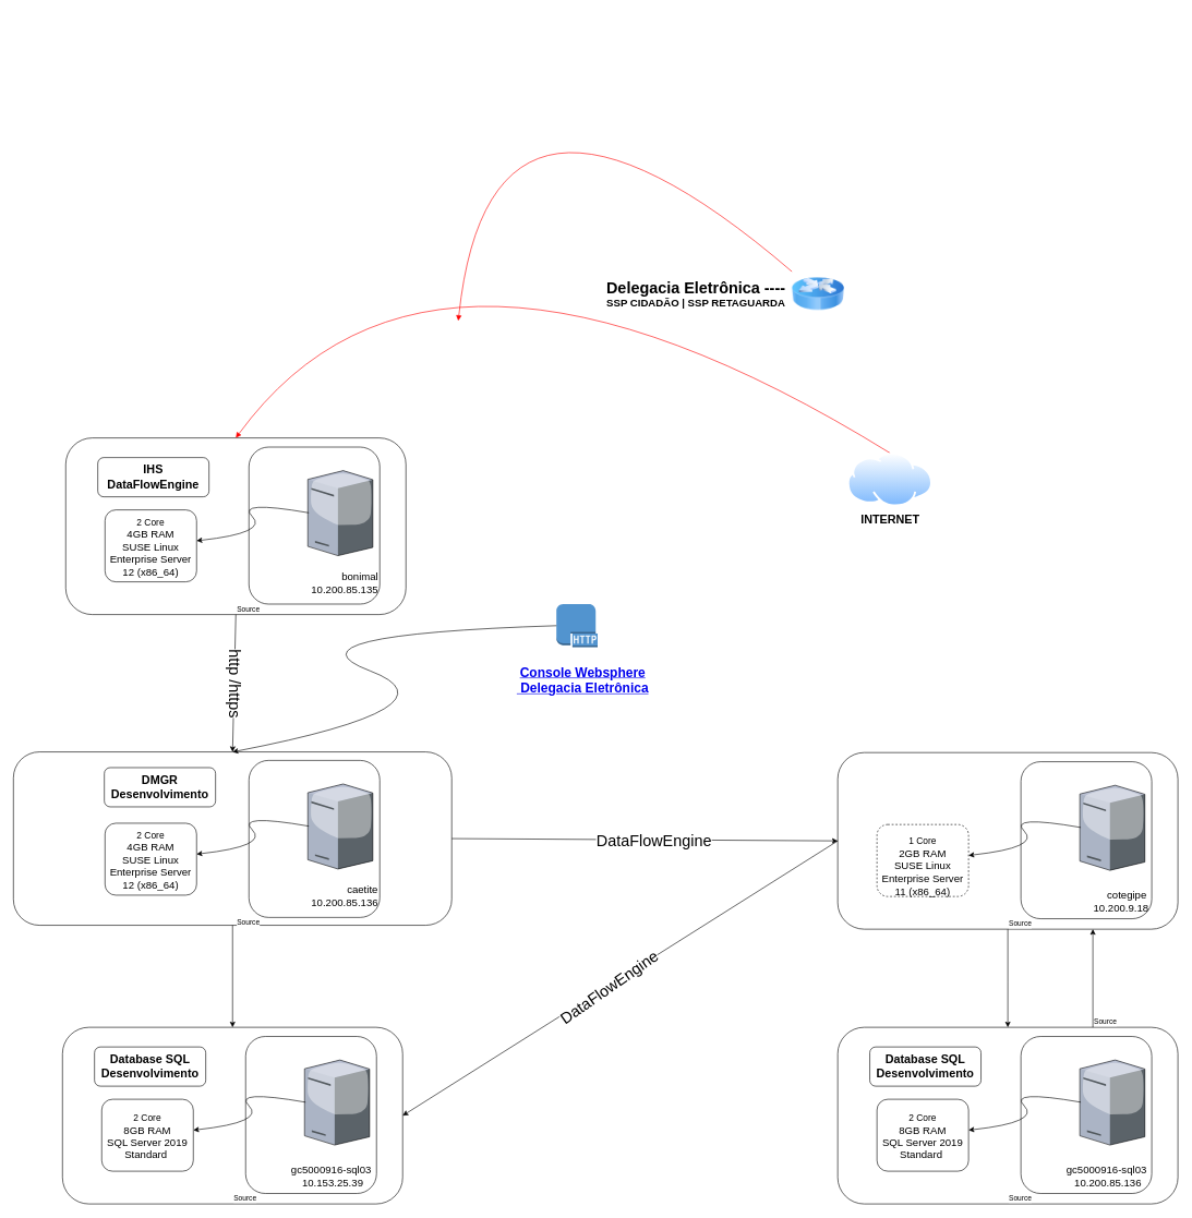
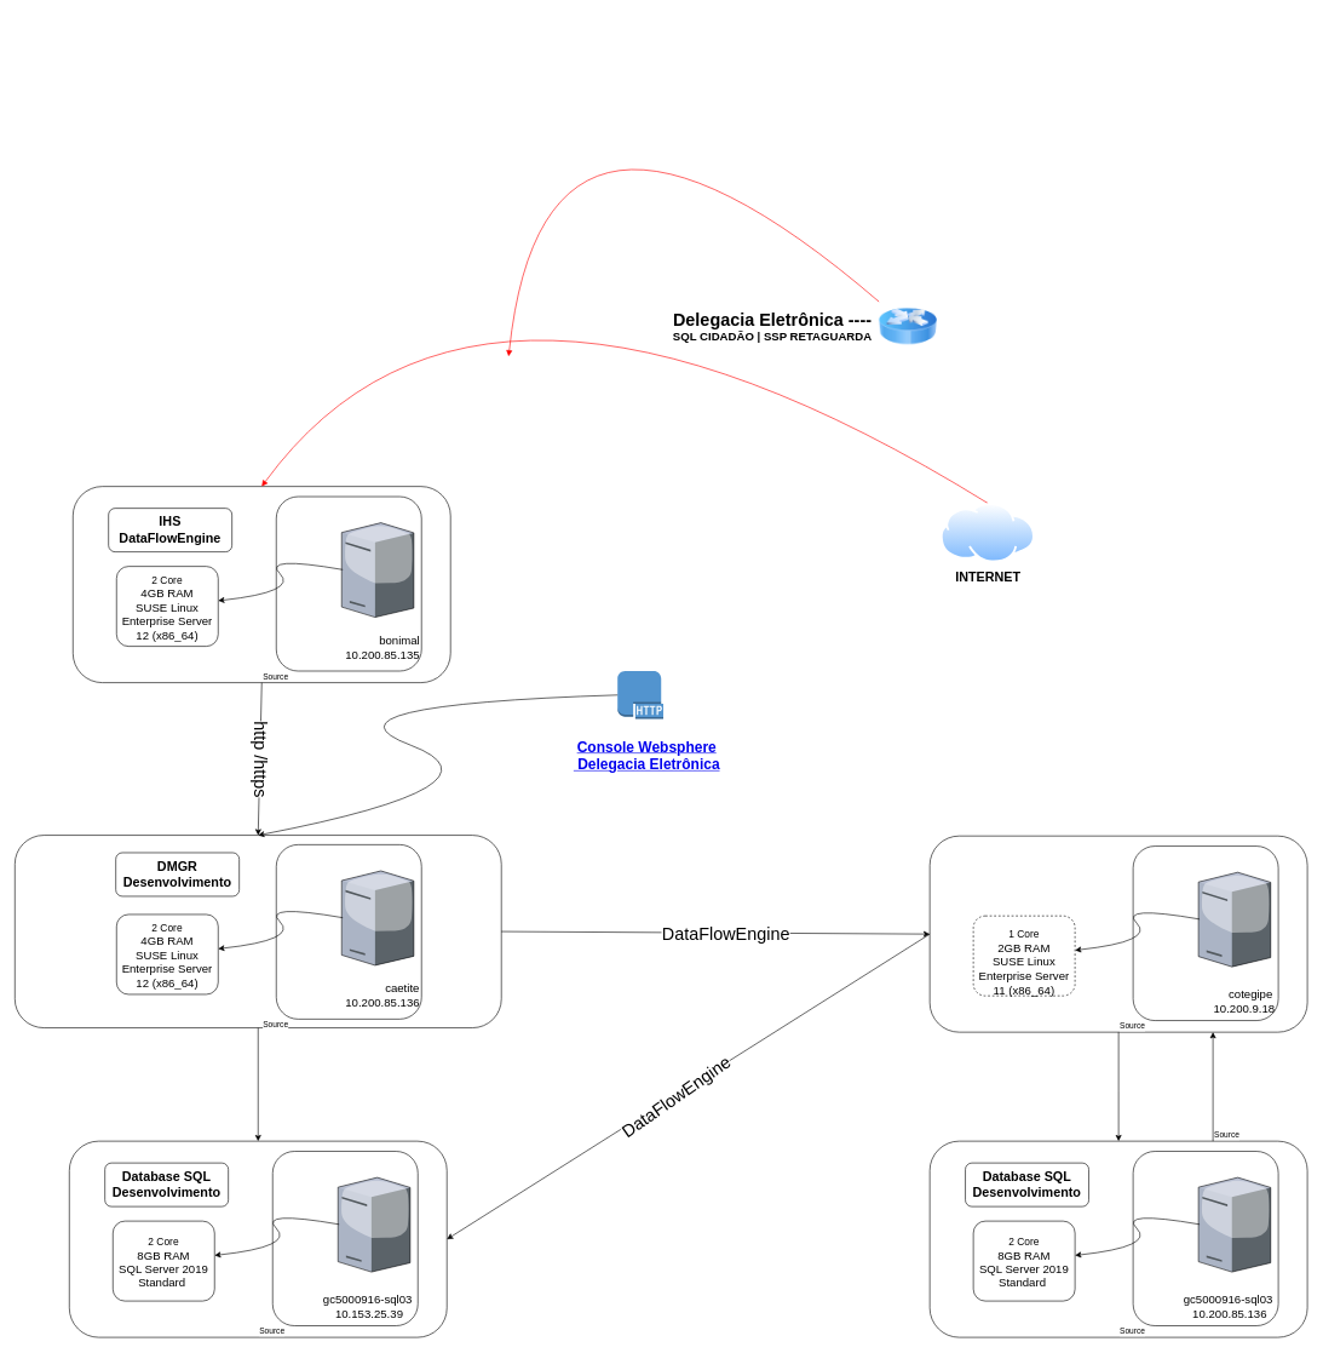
- <mxCell id="11" value="&lt;font style=&quot;font-size: 24px;&quot;&gt;&lt;b&gt;Delegacia Eletrônica ----&lt;/b&gt;&lt;/font&gt;&lt;div&gt;&lt;font size=&quot;3&quot;&gt;&lt;b&gt;SSP CIDADÃO | SSP RETAGUARDA&lt;/b&gt;&lt;/font&gt;&lt;/div&gt;" style="text;html=1;align=center;verticalAlign=middle;resizable=0;points=[];autosize=1;strokeColor=none;fillColor=none;" parent="1" vertex="1"><mxGeometry x="913" y="419" width="300" height="60" as="geometry" /></mxCell>
+ <mxCell id="11" value="&lt;font style=&quot;font-size: 24px;&quot;&gt;&lt;b&gt;Delegacia Eletrônica ----&lt;/b&gt;&lt;/font&gt;&lt;div&gt;&lt;font size=&quot;3&quot;&gt;&lt;b&gt;SQL CIDADÃO | SSP RETAGUARDA&lt;/b&gt;&lt;/font&gt;&lt;/div&gt;" style="text;html=1;align=center;verticalAlign=middle;resizable=0;points=[];autosize=1;strokeColor=none;fillColor=none;" parent="1" vertex="1"><mxGeometry x="913" y="419" width="300" height="60" as="geometry" /></mxCell>
